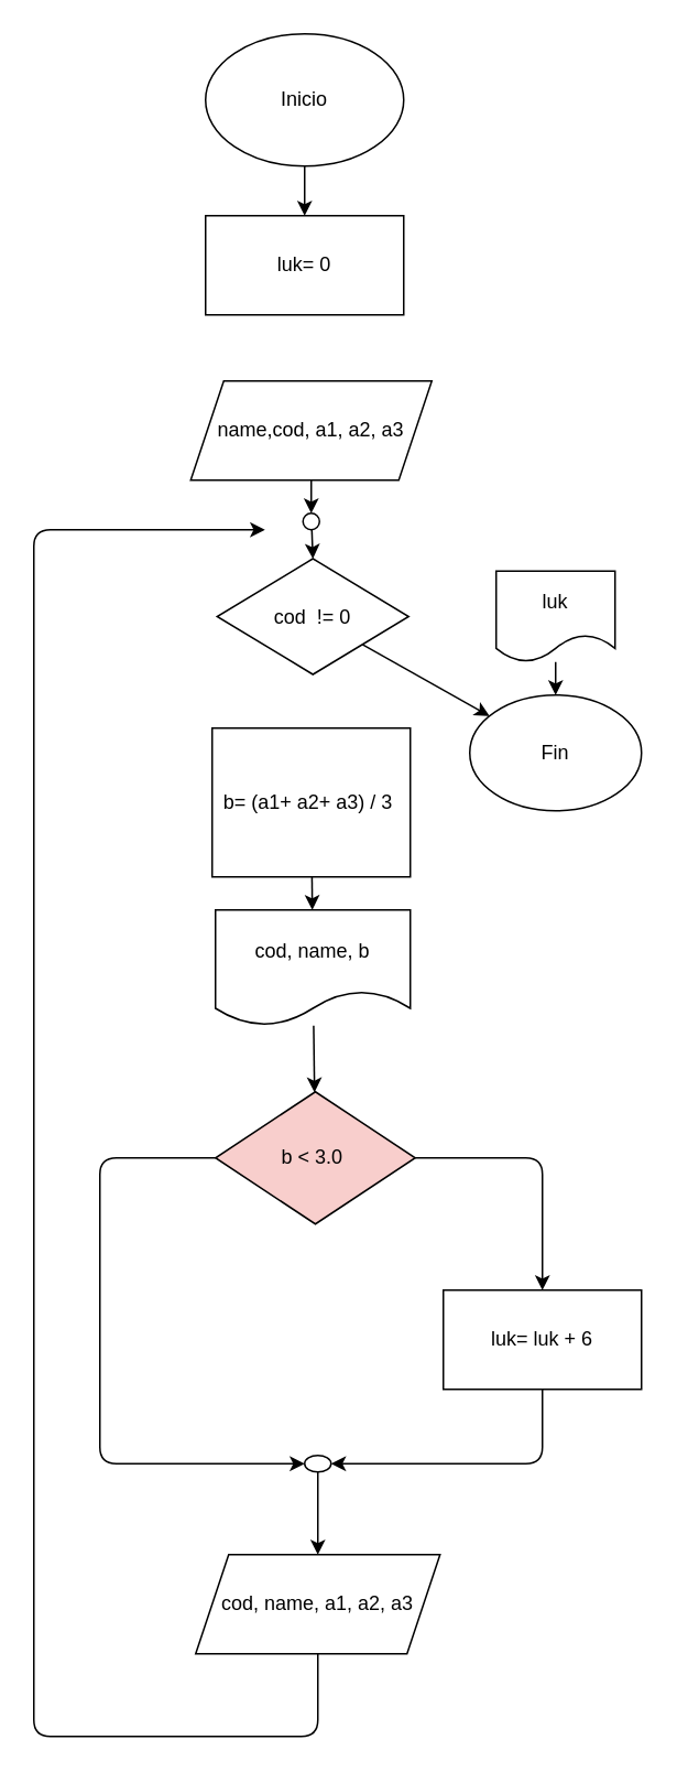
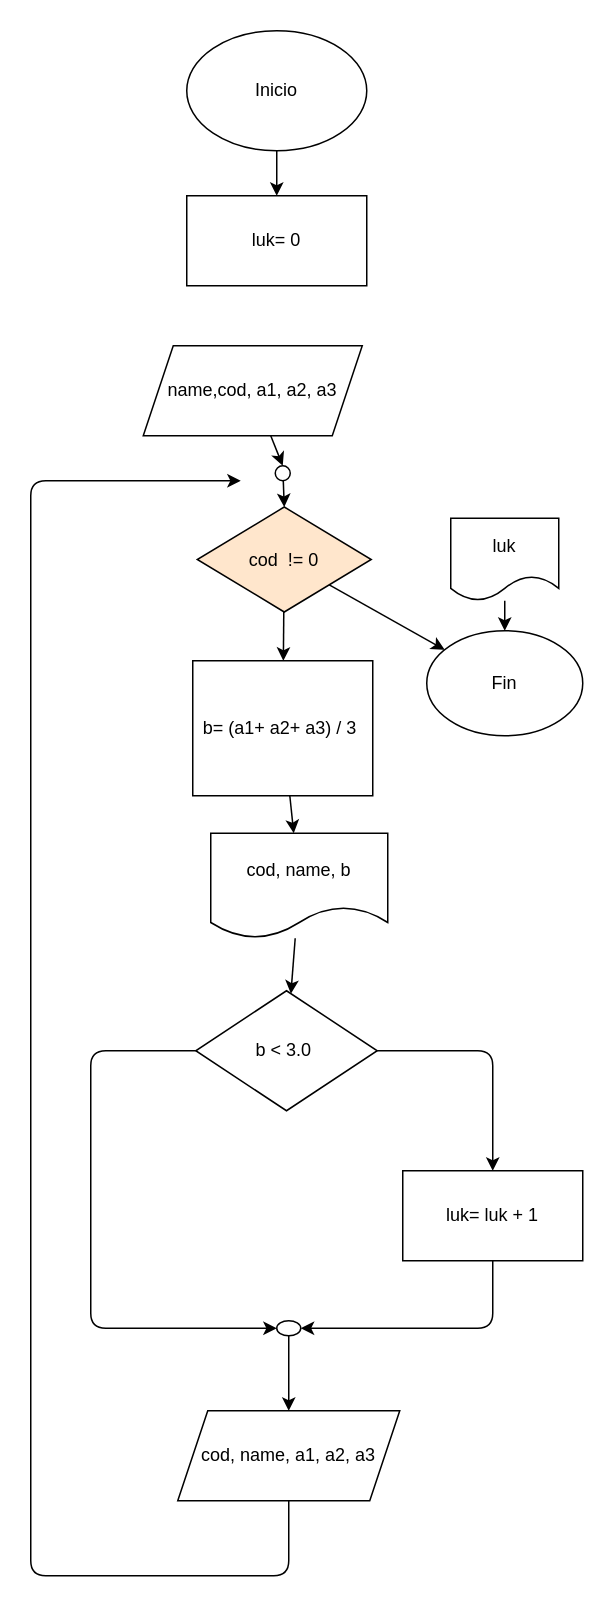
- <mxCell id="6" value="name,cod, a1, a2, a3" style="shape=parallelogram;perimeter=parallelogramPerimeter;whiteSpace=wrap;html=1;fixedSize=1;" vertex="1" parent="1"><mxGeometry x="115" y="230" width="146" height="60" as="geometry" /></mxCell>
+ <mxCell id="6" value="name,cod, a1, a2, a3" style="shape=parallelogram;perimeter=parallelogramPerimeter;whiteSpace=wrap;html=1;fixedSize=1;" vertex="1" parent="1"><mxGeometry x="95" y="230" width="146" height="60" as="geometry" /></mxCell>
- <mxCell id="9" value="cod&amp;nbsp; != 0" style="rhombus;whiteSpace=wrap;html=1;" vertex="1" parent="1"><mxGeometry x="131" y="337.5" width="116" height="70" as="geometry" /></mxCell>
+ <mxCell id="9" value="cod&amp;nbsp; != 0" style="rhombus;whiteSpace=wrap;html=1;fillColor=#ffe6cc;" vertex="1" parent="1"><mxGeometry x="131" y="337.5" width="116" height="70" as="geometry" /></mxCell>
+ <mxCell id="8" value="" style="edgeStyle=none;html=1;" edge="1" parent="1" source="9" target="14"><mxGeometry relative="1" as="geometry" /></mxCell>
- <mxCell id="16" value="cod, name, b" style="shape=document;whiteSpace=wrap;html=1;boundedLbl=1;" vertex="1" parent="1"><mxGeometry x="130" y="550" width="118" height="70" as="geometry" /></mxCell>
+ <mxCell id="16" value="cod, name, b" style="shape=document;whiteSpace=wrap;html=1;boundedLbl=1;" vertex="1" parent="1"><mxGeometry x="140" y="555" width="118" height="70" as="geometry" /></mxCell>
- <mxCell id="19" value="b &amp;lt; 3.0&amp;nbsp;" style="rhombus;whiteSpace=wrap;html=1;fillColor=#f8cecc;" vertex="1" parent="1"><mxGeometry x="130" y="660" width="121" height="80" as="geometry" /></mxCell>
+ <mxCell id="19" value="b &amp;lt; 3.0&amp;nbsp;" style="rhombus;whiteSpace=wrap;html=1;" vertex="1" parent="1"><mxGeometry x="130" y="660" width="121" height="80" as="geometry" /></mxCell>
- <mxCell id="21" value="luk= luk + 6" style="whiteSpace=wrap;html=1;" vertex="1" parent="1"><mxGeometry x="268" y="780" width="120" height="60" as="geometry" /></mxCell>
+ <mxCell id="21" value="luk= luk + 1" style="whiteSpace=wrap;html=1;" vertex="1" parent="1"><mxGeometry x="268" y="780" width="120" height="60" as="geometry" /></mxCell>
